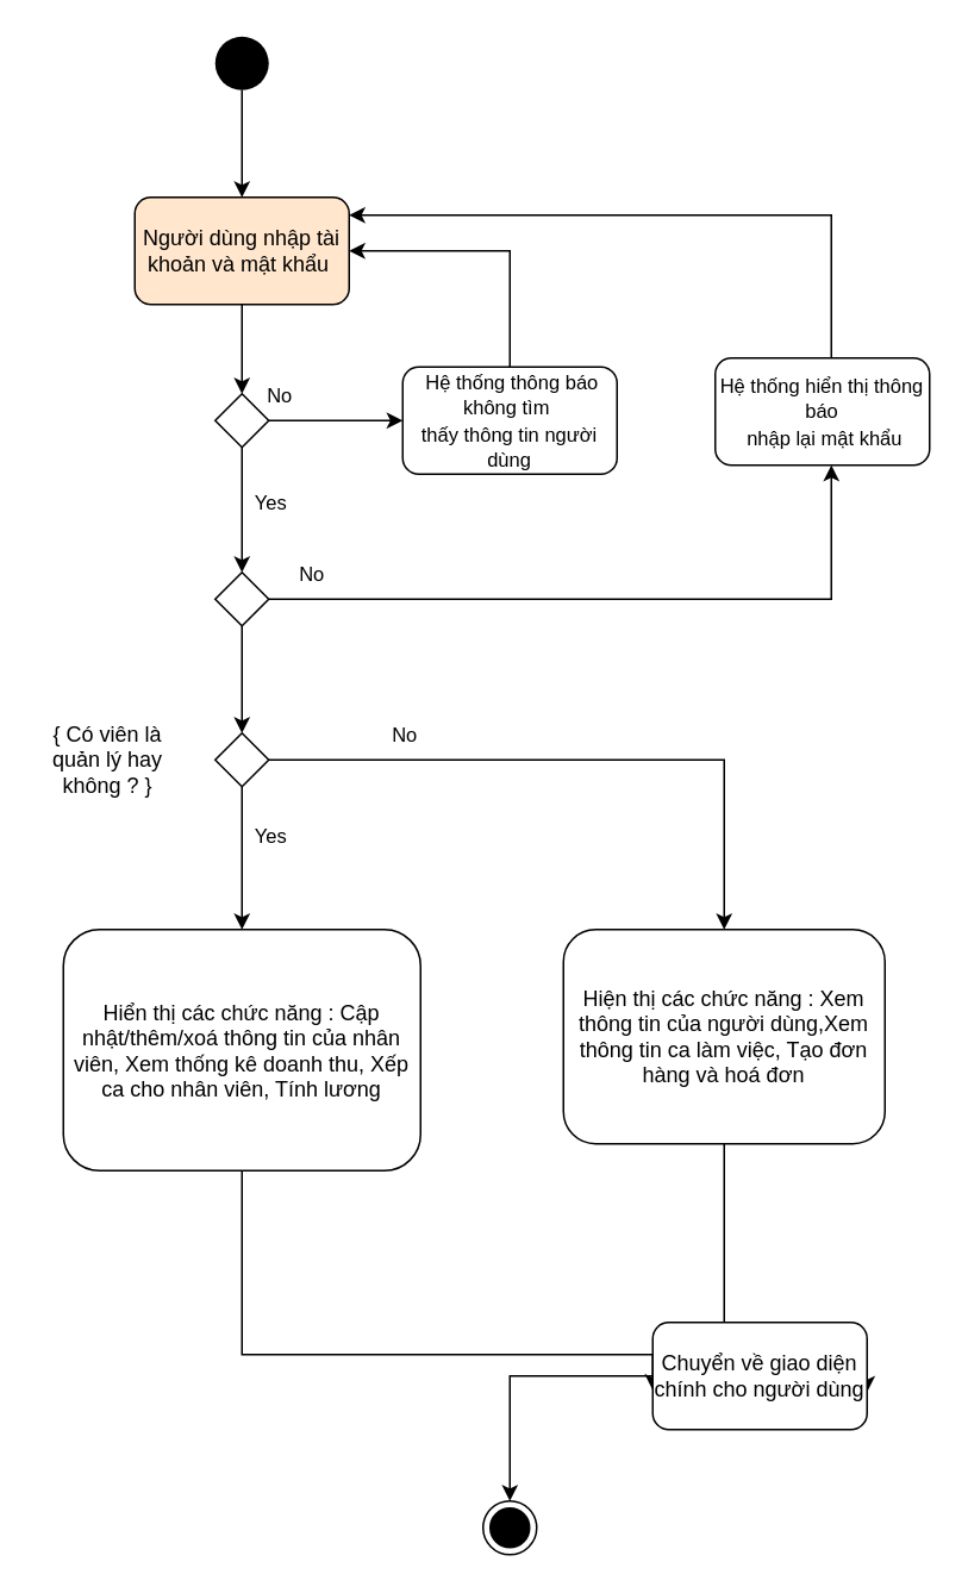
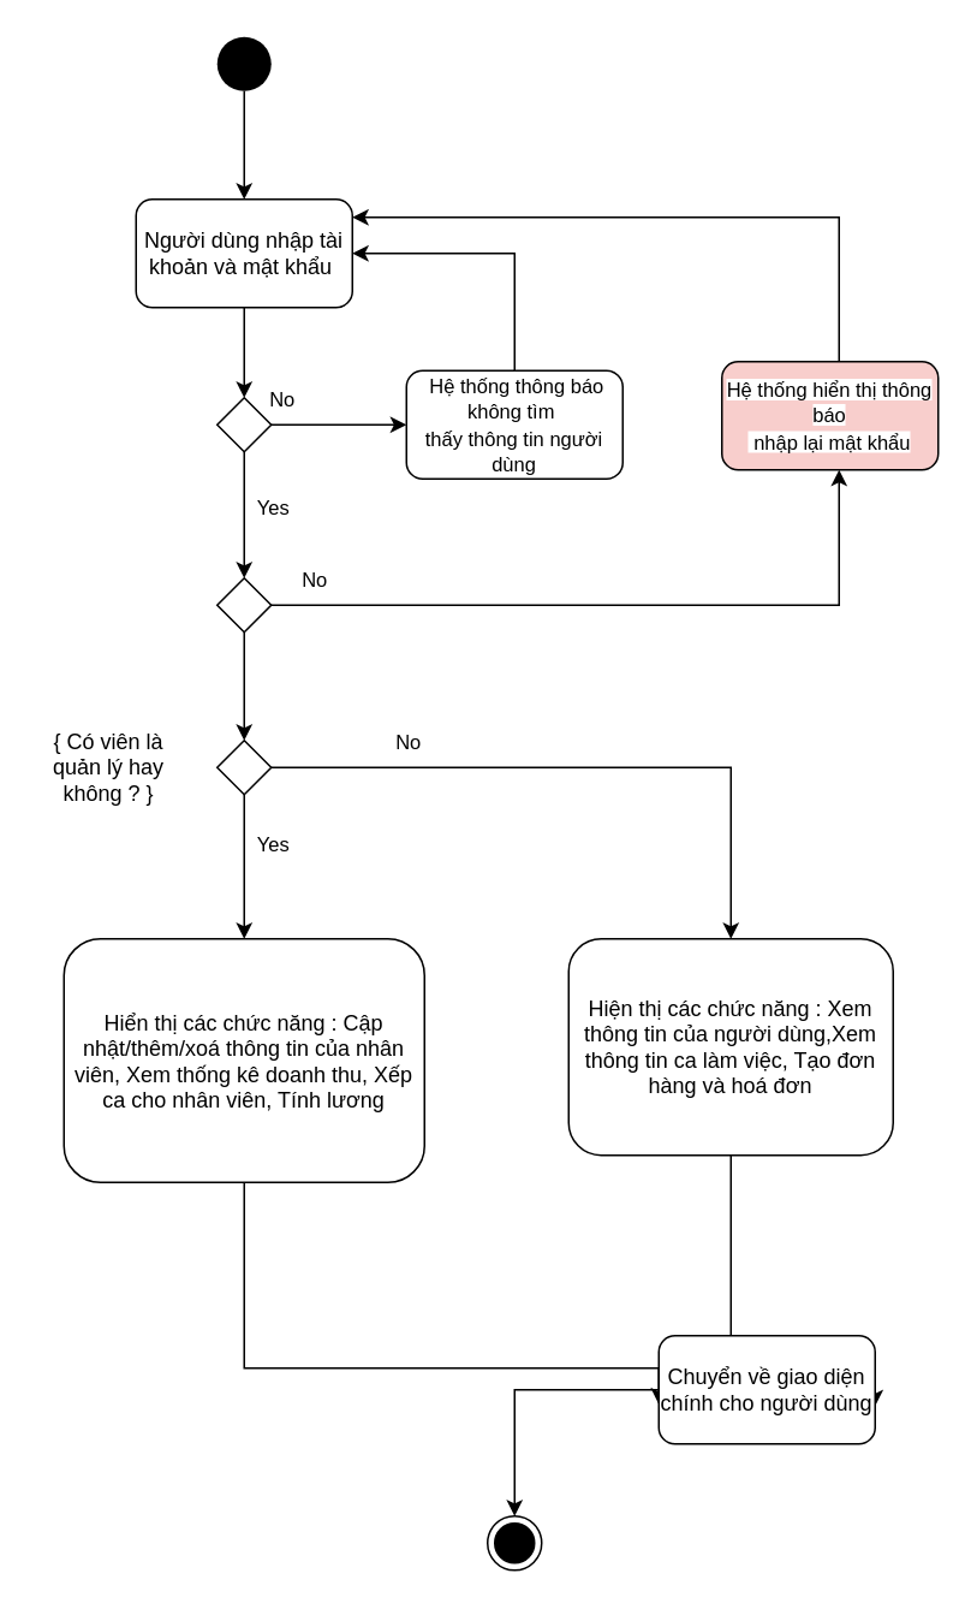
- <mxCell id="3" value="Người dùng nhập tài khoản và&amp;nbsp;mật khẩu&amp;nbsp;" style="rounded=1;whiteSpace=wrap;html=1;fillColor=#ffe6cc;" vertex="1" parent="1"><mxGeometry x="75" y="110" width="120" height="60" as="geometry" /></mxCell>
+ <mxCell id="3" value="Người dùng nhập tài khoản và&amp;nbsp;mật khẩu&amp;nbsp;" style="rounded=1;whiteSpace=wrap;html=1;" vertex="1" parent="1"><mxGeometry x="75" y="110" width="120" height="60" as="geometry" /></mxCell>
- <mxCell id="23" value="&lt;span style=&quot;font-size: 11px ; background-color: rgb(255 , 255 , 255)&quot;&gt;Hệ thống hiển thị thông báo&lt;/span&gt;&lt;br style=&quot;font-size: 11px&quot;&gt;&lt;span style=&quot;font-size: 11px ; background-color: rgb(255 , 255 , 255)&quot;&gt;&amp;nbsp;nhập lại mật khẩu&lt;/span&gt;" style="rounded=1;whiteSpace=wrap;html=1;" vertex="1" parent="1"><mxGeometry x="400" y="200" width="120" height="60" as="geometry" /></mxCell>
+ <mxCell id="23" value="&lt;span style=&quot;font-size: 11px ; background-color: rgb(255 , 255 , 255)&quot;&gt;Hệ thống hiển thị thông báo&lt;/span&gt;&lt;br style=&quot;font-size: 11px&quot;&gt;&lt;span style=&quot;font-size: 11px ; background-color: rgb(255 , 255 , 255)&quot;&gt;&amp;nbsp;nhập lại mật khẩu&lt;/span&gt;" style="rounded=1;whiteSpace=wrap;html=1;fillColor=#f8cecc;" vertex="1" parent="1"><mxGeometry x="400" y="200" width="120" height="60" as="geometry" /></mxCell>
